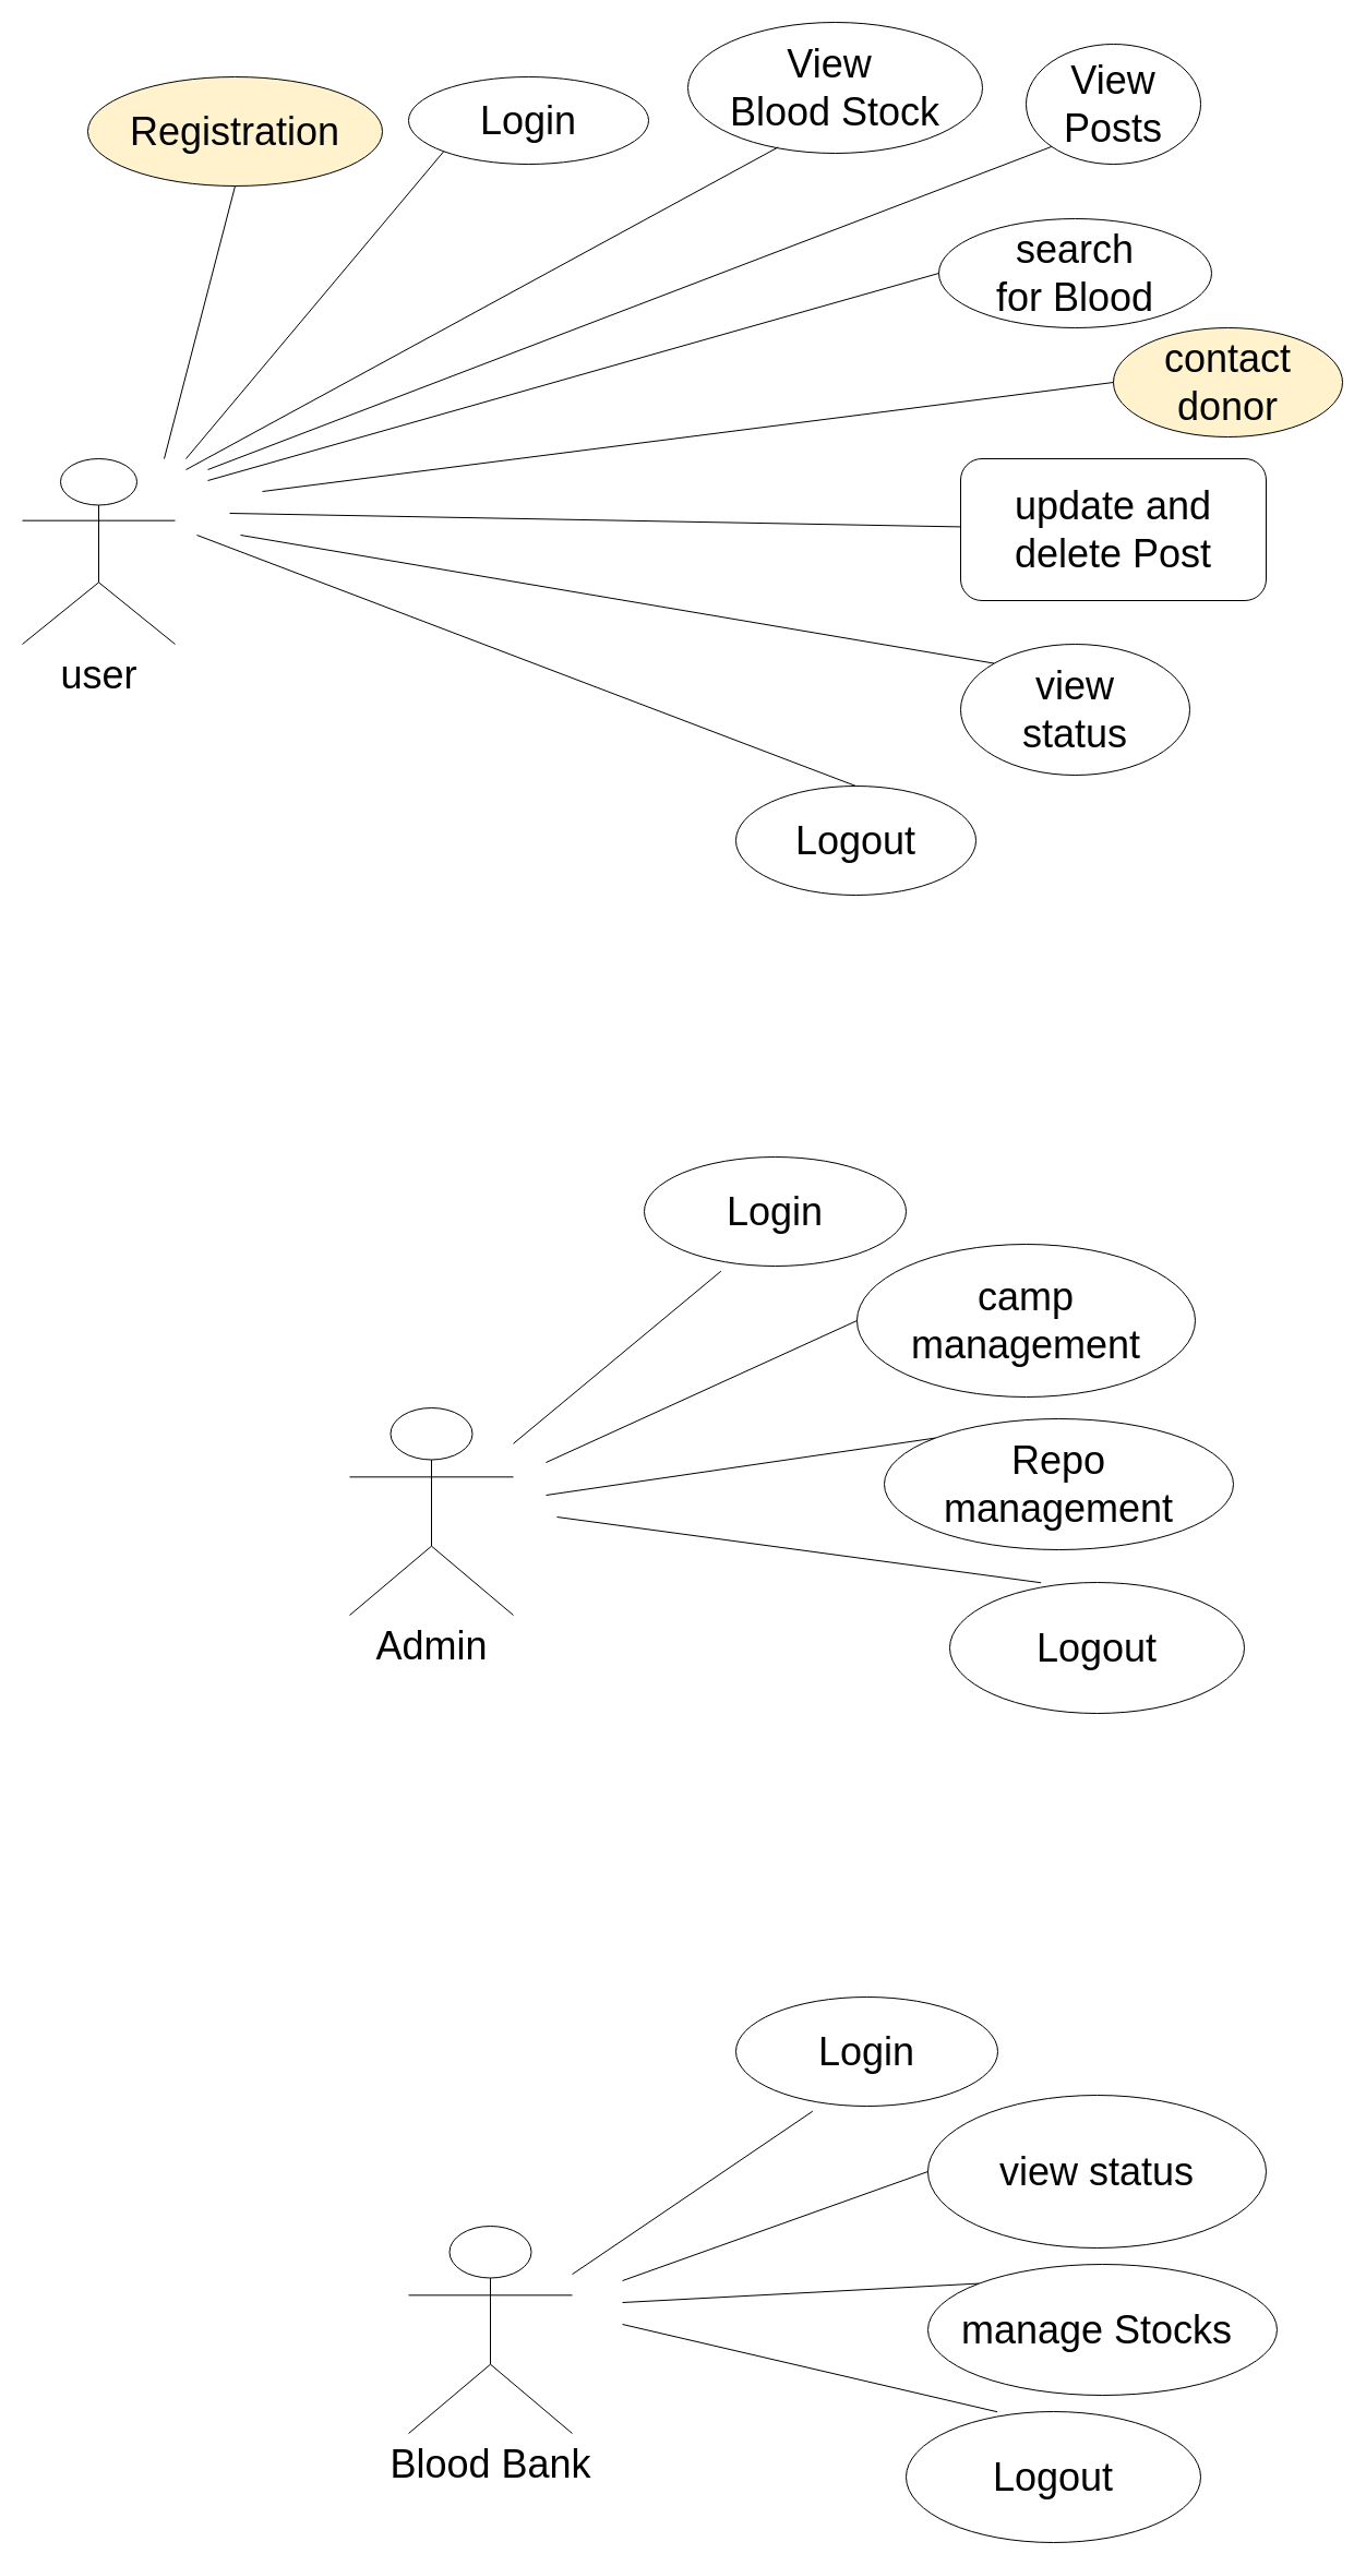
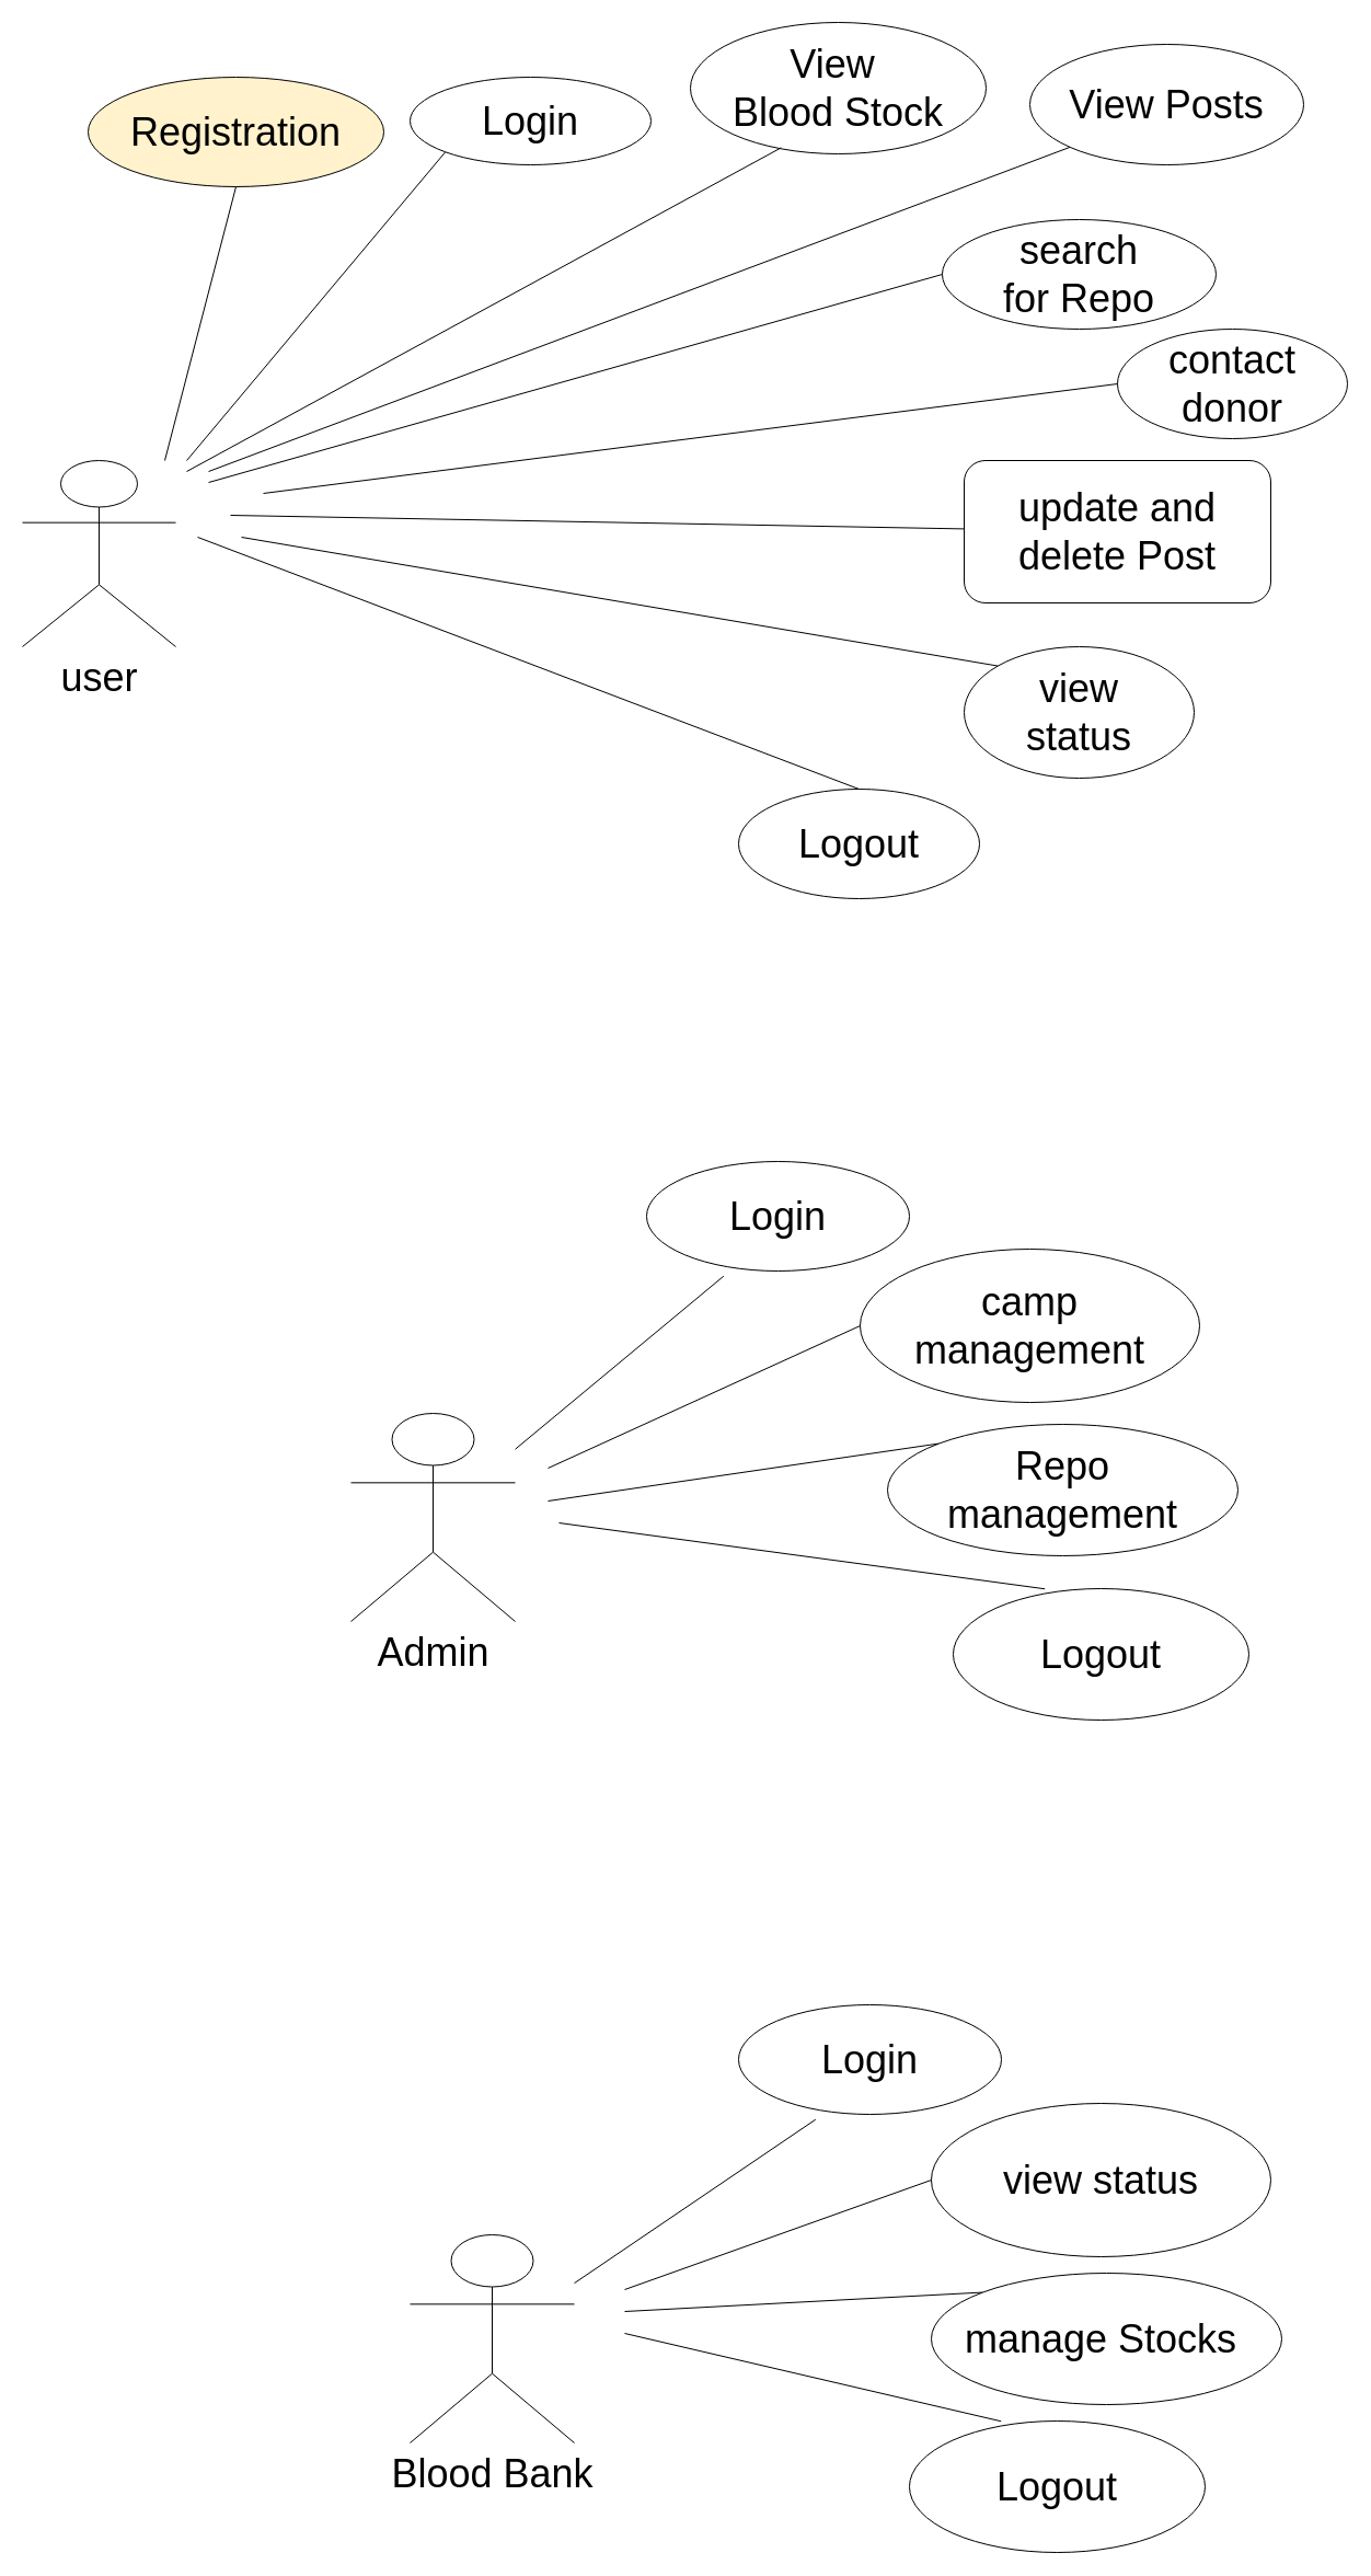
- <mxCell id="12" value="&lt;span style=&quot;font-size: 36px;&quot;&gt;View Posts&lt;/span&gt;" style="ellipse;whiteSpace=wrap;html=1;" vertex="1" parent="1"><mxGeometry x="940" y="40" width="160" height="110" as="geometry" /></mxCell>
+ <mxCell id="12" value="&lt;span style=&quot;font-size: 36px;&quot;&gt;View Posts&lt;/span&gt;" style="ellipse;whiteSpace=wrap;html=1;" vertex="1" parent="1"><mxGeometry x="940" y="40" width="250" height="110" as="geometry" /></mxCell>
- <mxCell id="20" value="&lt;font style=&quot;font-size: 36px;&quot;&gt;search &lt;br&gt;for Blood&lt;br&gt;&lt;/font&gt;" style="ellipse;whiteSpace=wrap;html=1;" vertex="1" parent="1"><mxGeometry x="860" y="200" width="250" height="100" as="geometry" /></mxCell>
+ <mxCell id="20" value="&lt;font style=&quot;font-size: 36px;&quot;&gt;search &lt;br&gt;for Repo&lt;br&gt;&lt;/font&gt;" style="ellipse;whiteSpace=wrap;html=1;" vertex="1" parent="1"><mxGeometry x="860" y="200" width="250" height="100" as="geometry" /></mxCell>
- <mxCell id="15" value="&lt;span style=&quot;font-size: 36px;&quot;&gt;contact donor&lt;/span&gt;" style="ellipse;whiteSpace=wrap;html=1;fillColor=#fff2cc;" vertex="1" parent="1"><mxGeometry x="1020" y="300" width="210" height="100" as="geometry" /></mxCell>
+ <mxCell id="15" value="&lt;span style=&quot;font-size: 36px;&quot;&gt;contact donor&lt;/span&gt;" style="ellipse;whiteSpace=wrap;html=1;" vertex="1" parent="1"><mxGeometry x="1020" y="300" width="210" height="100" as="geometry" /></mxCell>
